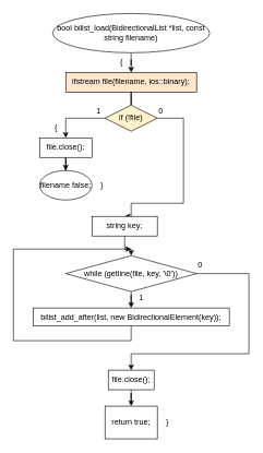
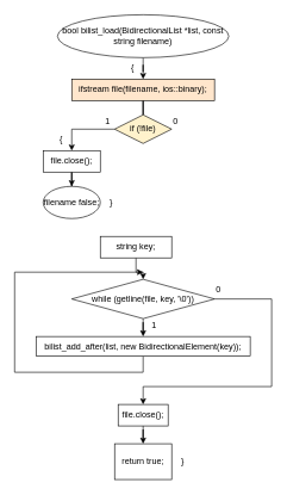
- <mxCell id="8" value="" style="edgeStyle=orthogonalEdgeStyle;rounded=0;orthogonalLoop=1;jettySize=auto;html=1;entryX=0.5;entryY=0;entryDx=0;entryDy=0;" parent="1" source="9" target="17" edge="1"><mxGeometry relative="1" as="geometry"><Array as="points"><mxPoint x="280" y="180" /><mxPoint x="280" y="310" /><mxPoint x="200" y="310" /></Array></mxGeometry></mxCell>
